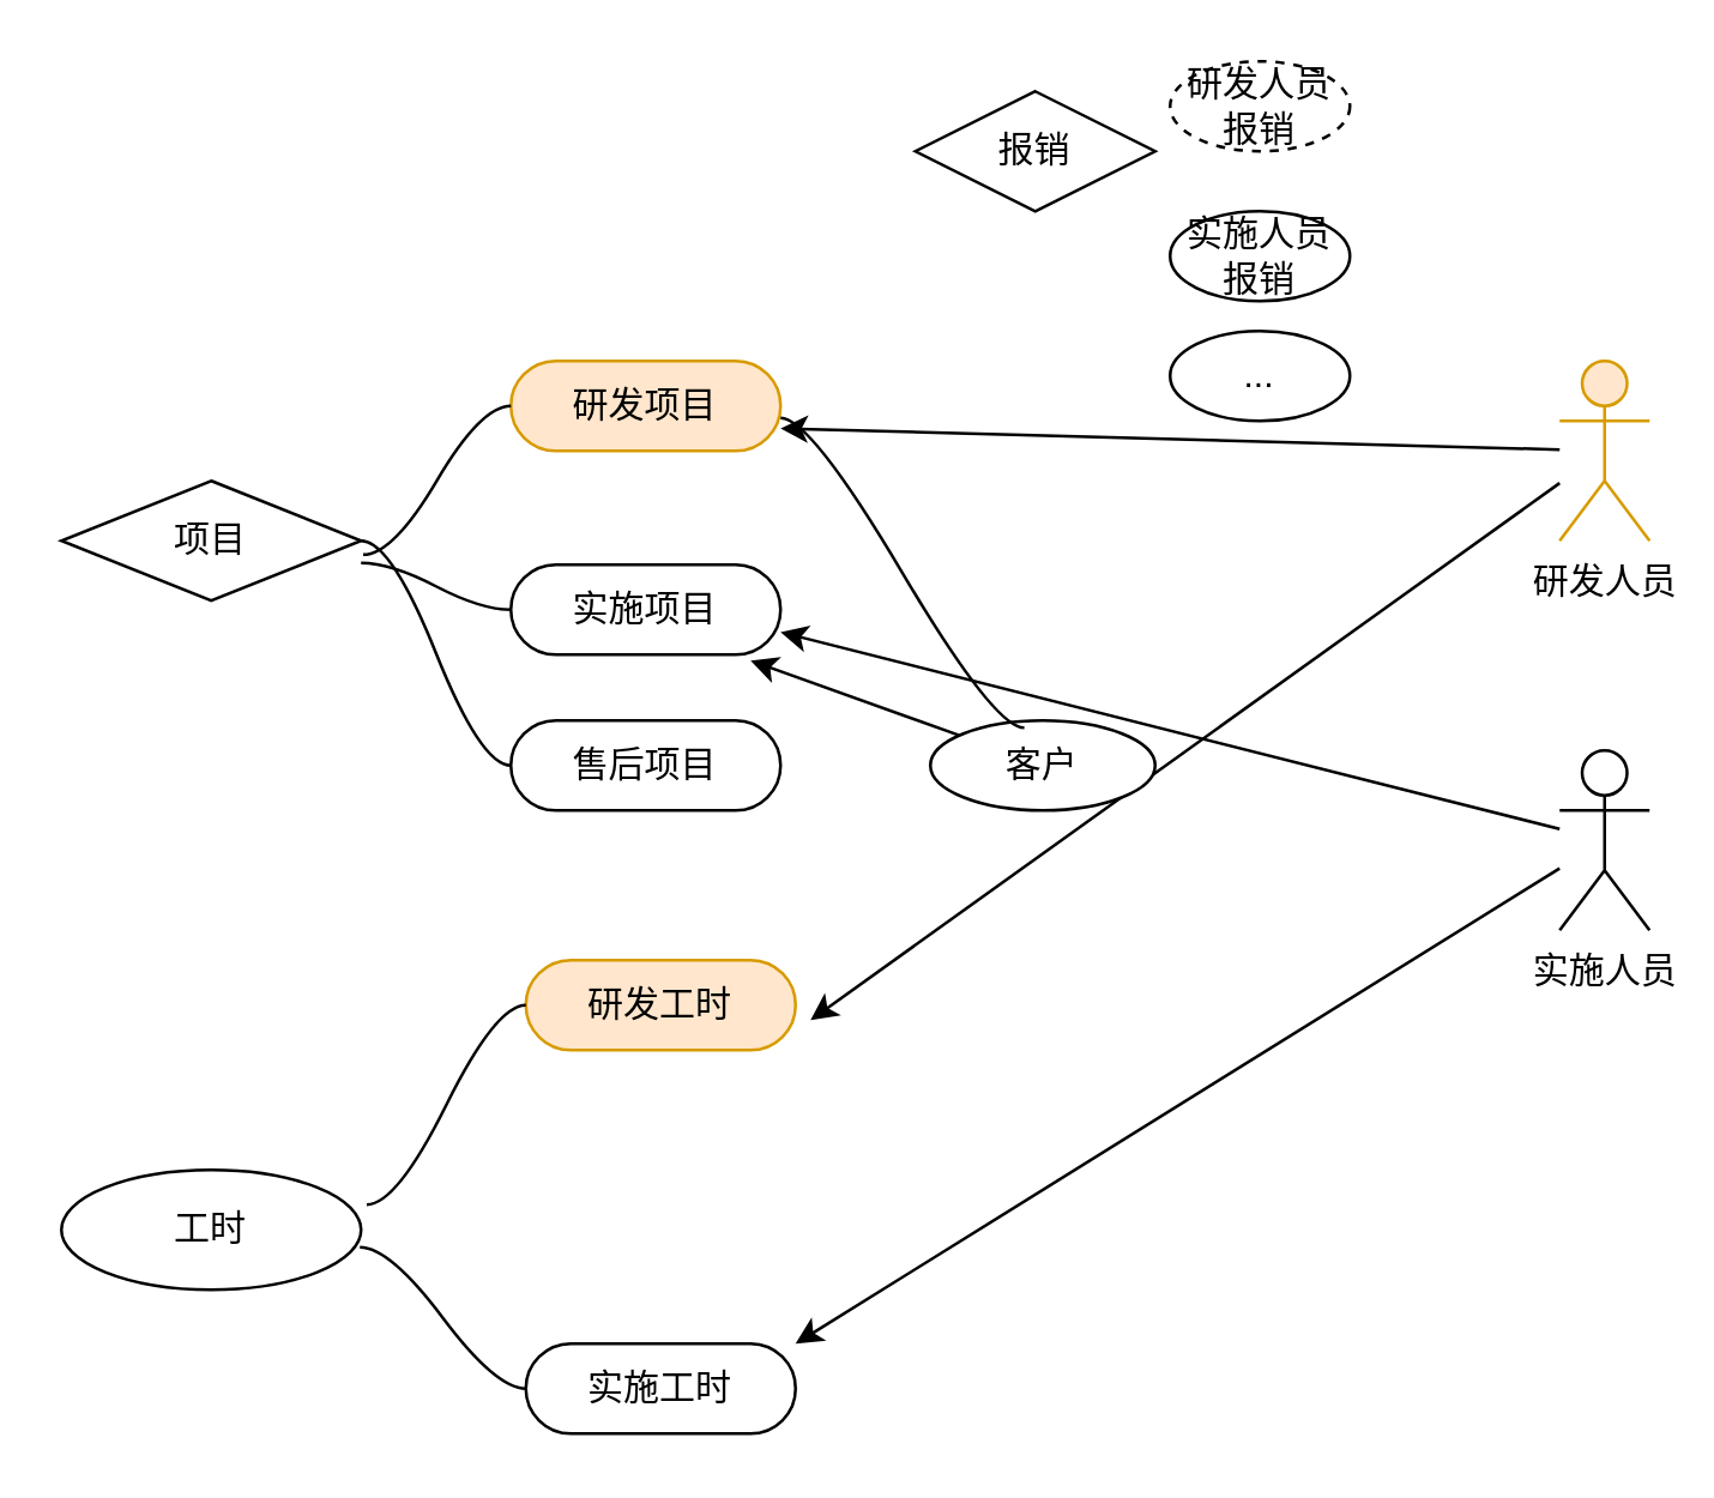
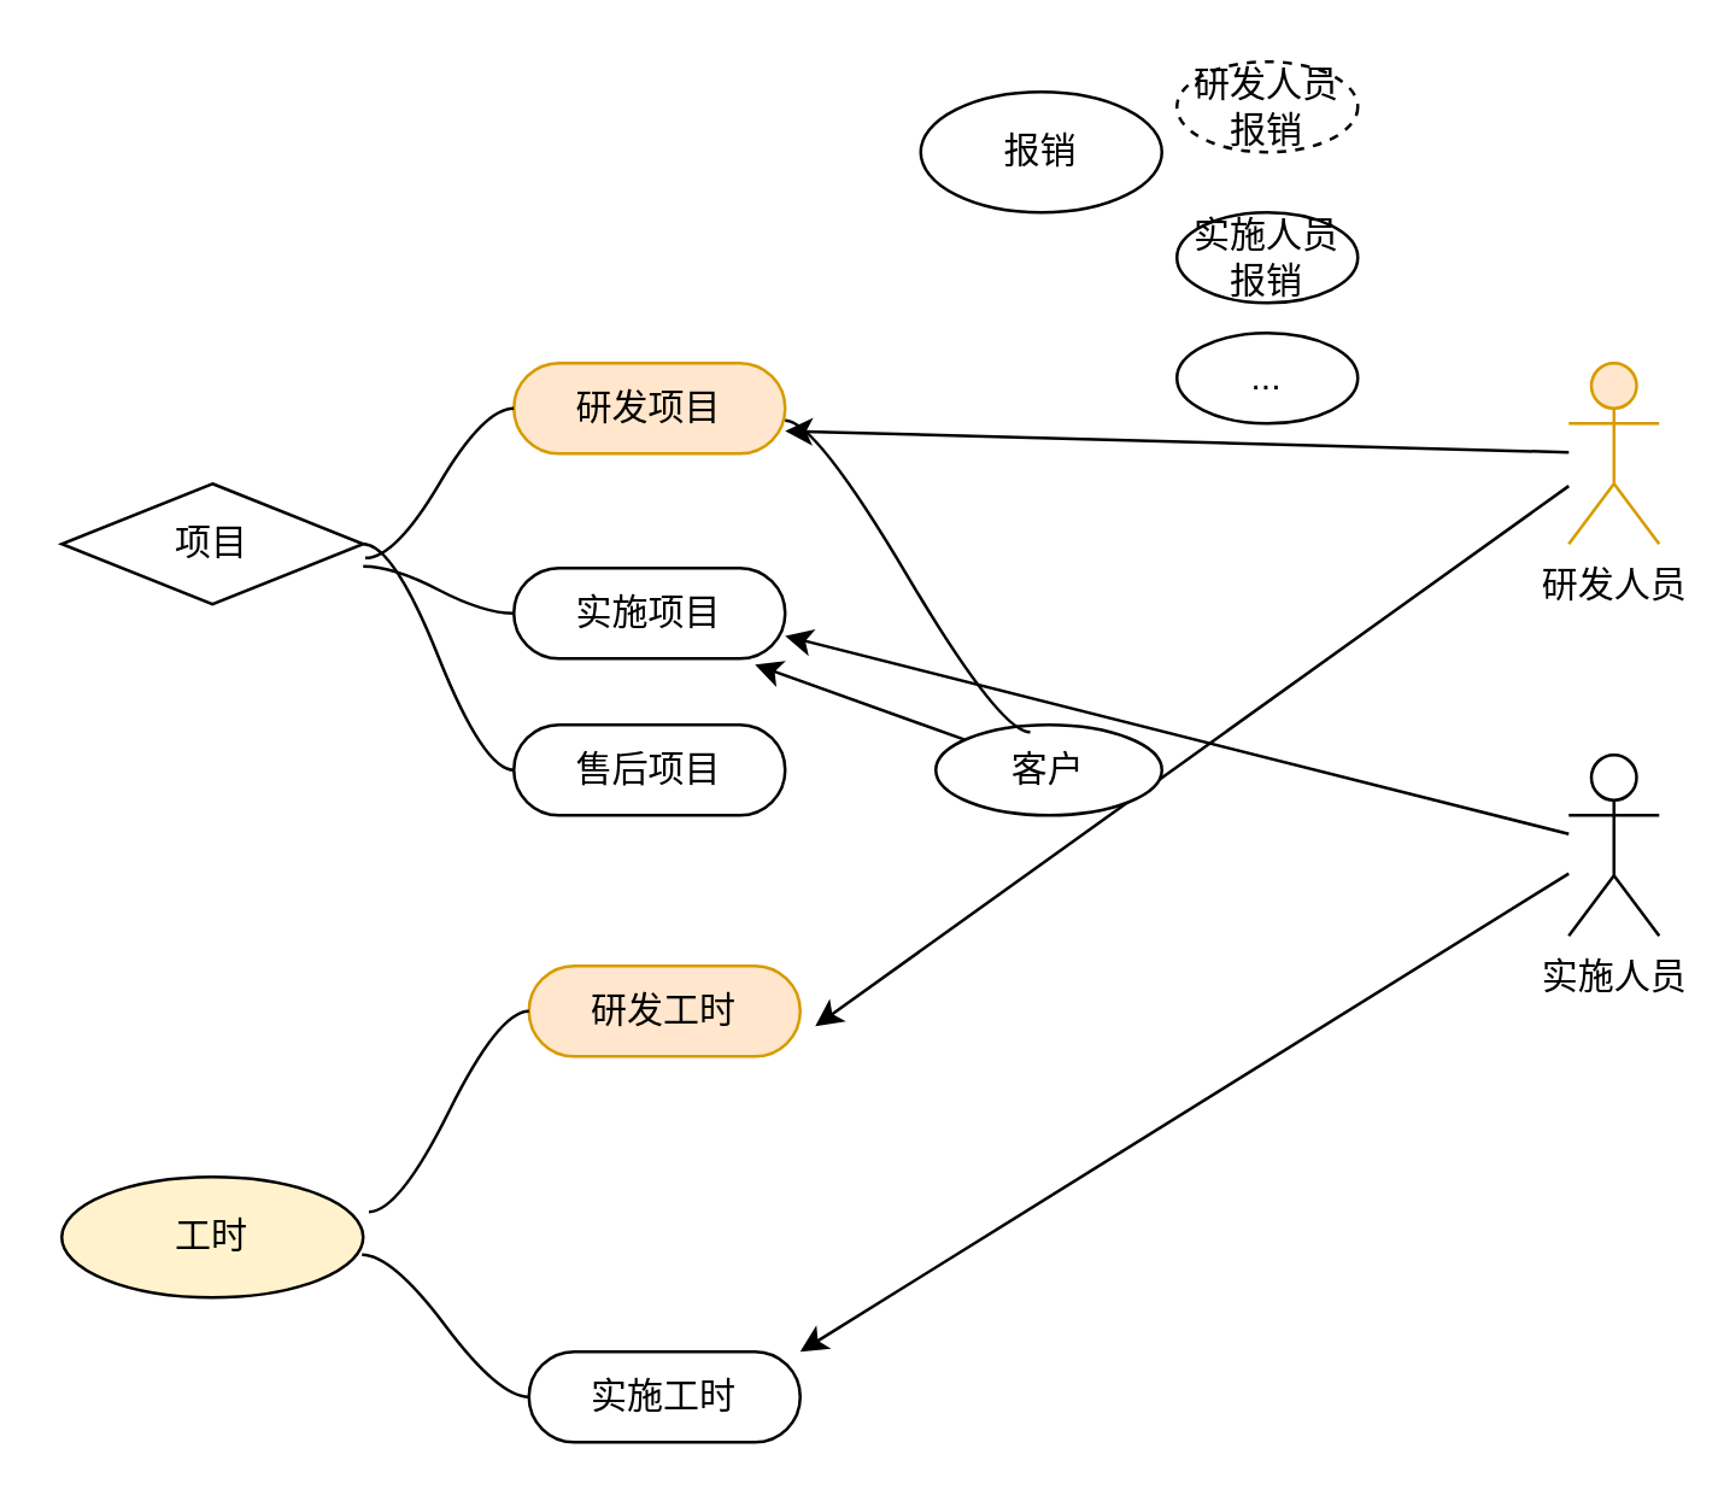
- <mxCell id="23" value="报销" style="rhombus;whiteSpace=wrap;html=1;" vertex="1" parent="1"><mxGeometry x="305" y="30" width="80" height="40" as="geometry" /></mxCell>
+ <mxCell id="23" value="报销" style="ellipse;whiteSpace=wrap;html=1;" vertex="1" parent="1"><mxGeometry x="305" y="30" width="80" height="40" as="geometry" /></mxCell>
- <mxCell id="4" value="工时" style="ellipse;whiteSpace=wrap;html=1;align=center;newEdgeStyle={&quot;edgeStyle&quot;:&quot;entityRelationEdgeStyle&quot;,&quot;startArrow&quot;:&quot;none&quot;,&quot;endArrow&quot;:&quot;none&quot;,&quot;segment&quot;:10,&quot;curved&quot;:1,&quot;sourcePerimeterSpacing&quot;:0,&quot;targetPerimeterSpacing&quot;:0};treeFolding=1;treeMoving=1;" vertex="1" parent="1"><mxGeometry x="20" y="390" width="100" height="40" as="geometry" /></mxCell>
+ <mxCell id="4" value="工时" style="ellipse;whiteSpace=wrap;html=1;align=center;newEdgeStyle={&quot;edgeStyle&quot;:&quot;entityRelationEdgeStyle&quot;,&quot;startArrow&quot;:&quot;none&quot;,&quot;endArrow&quot;:&quot;none&quot;,&quot;segment&quot;:10,&quot;curved&quot;:1,&quot;sourcePerimeterSpacing&quot;:0,&quot;targetPerimeterSpacing&quot;:0};treeFolding=1;treeMoving=1;fillColor=#fff2cc;" vertex="1" parent="1"><mxGeometry x="20" y="390" width="100" height="40" as="geometry" /></mxCell>
